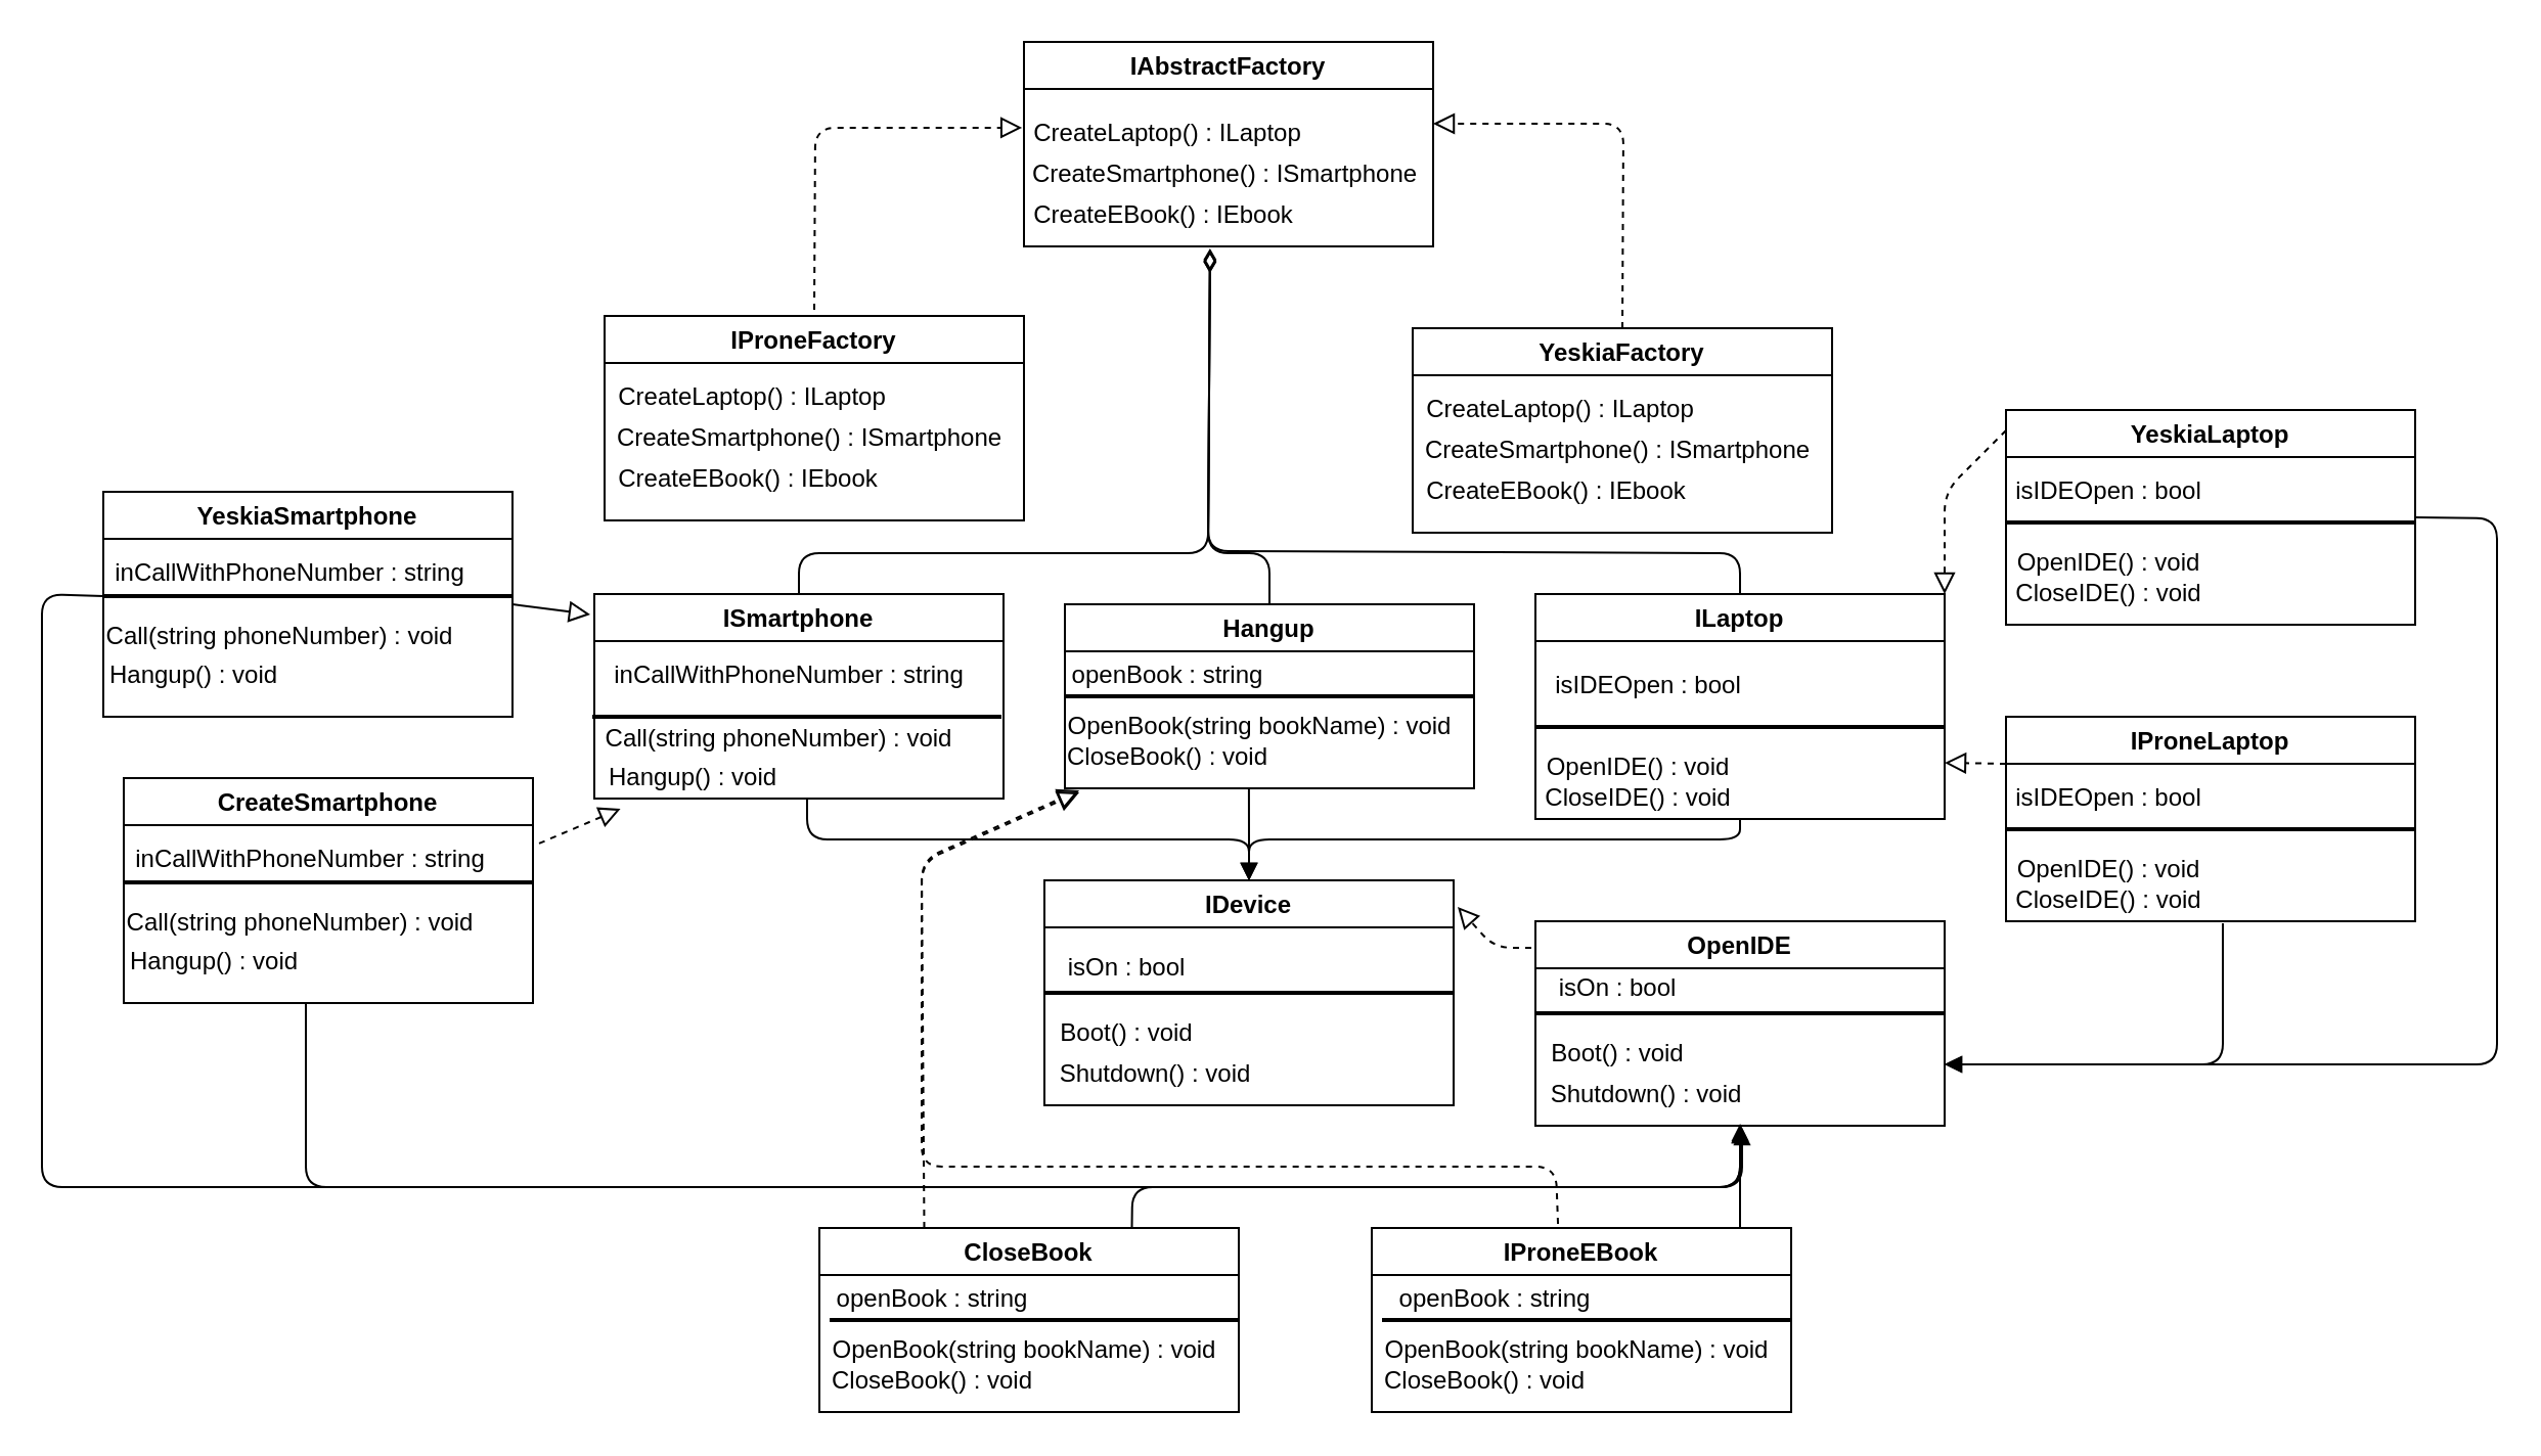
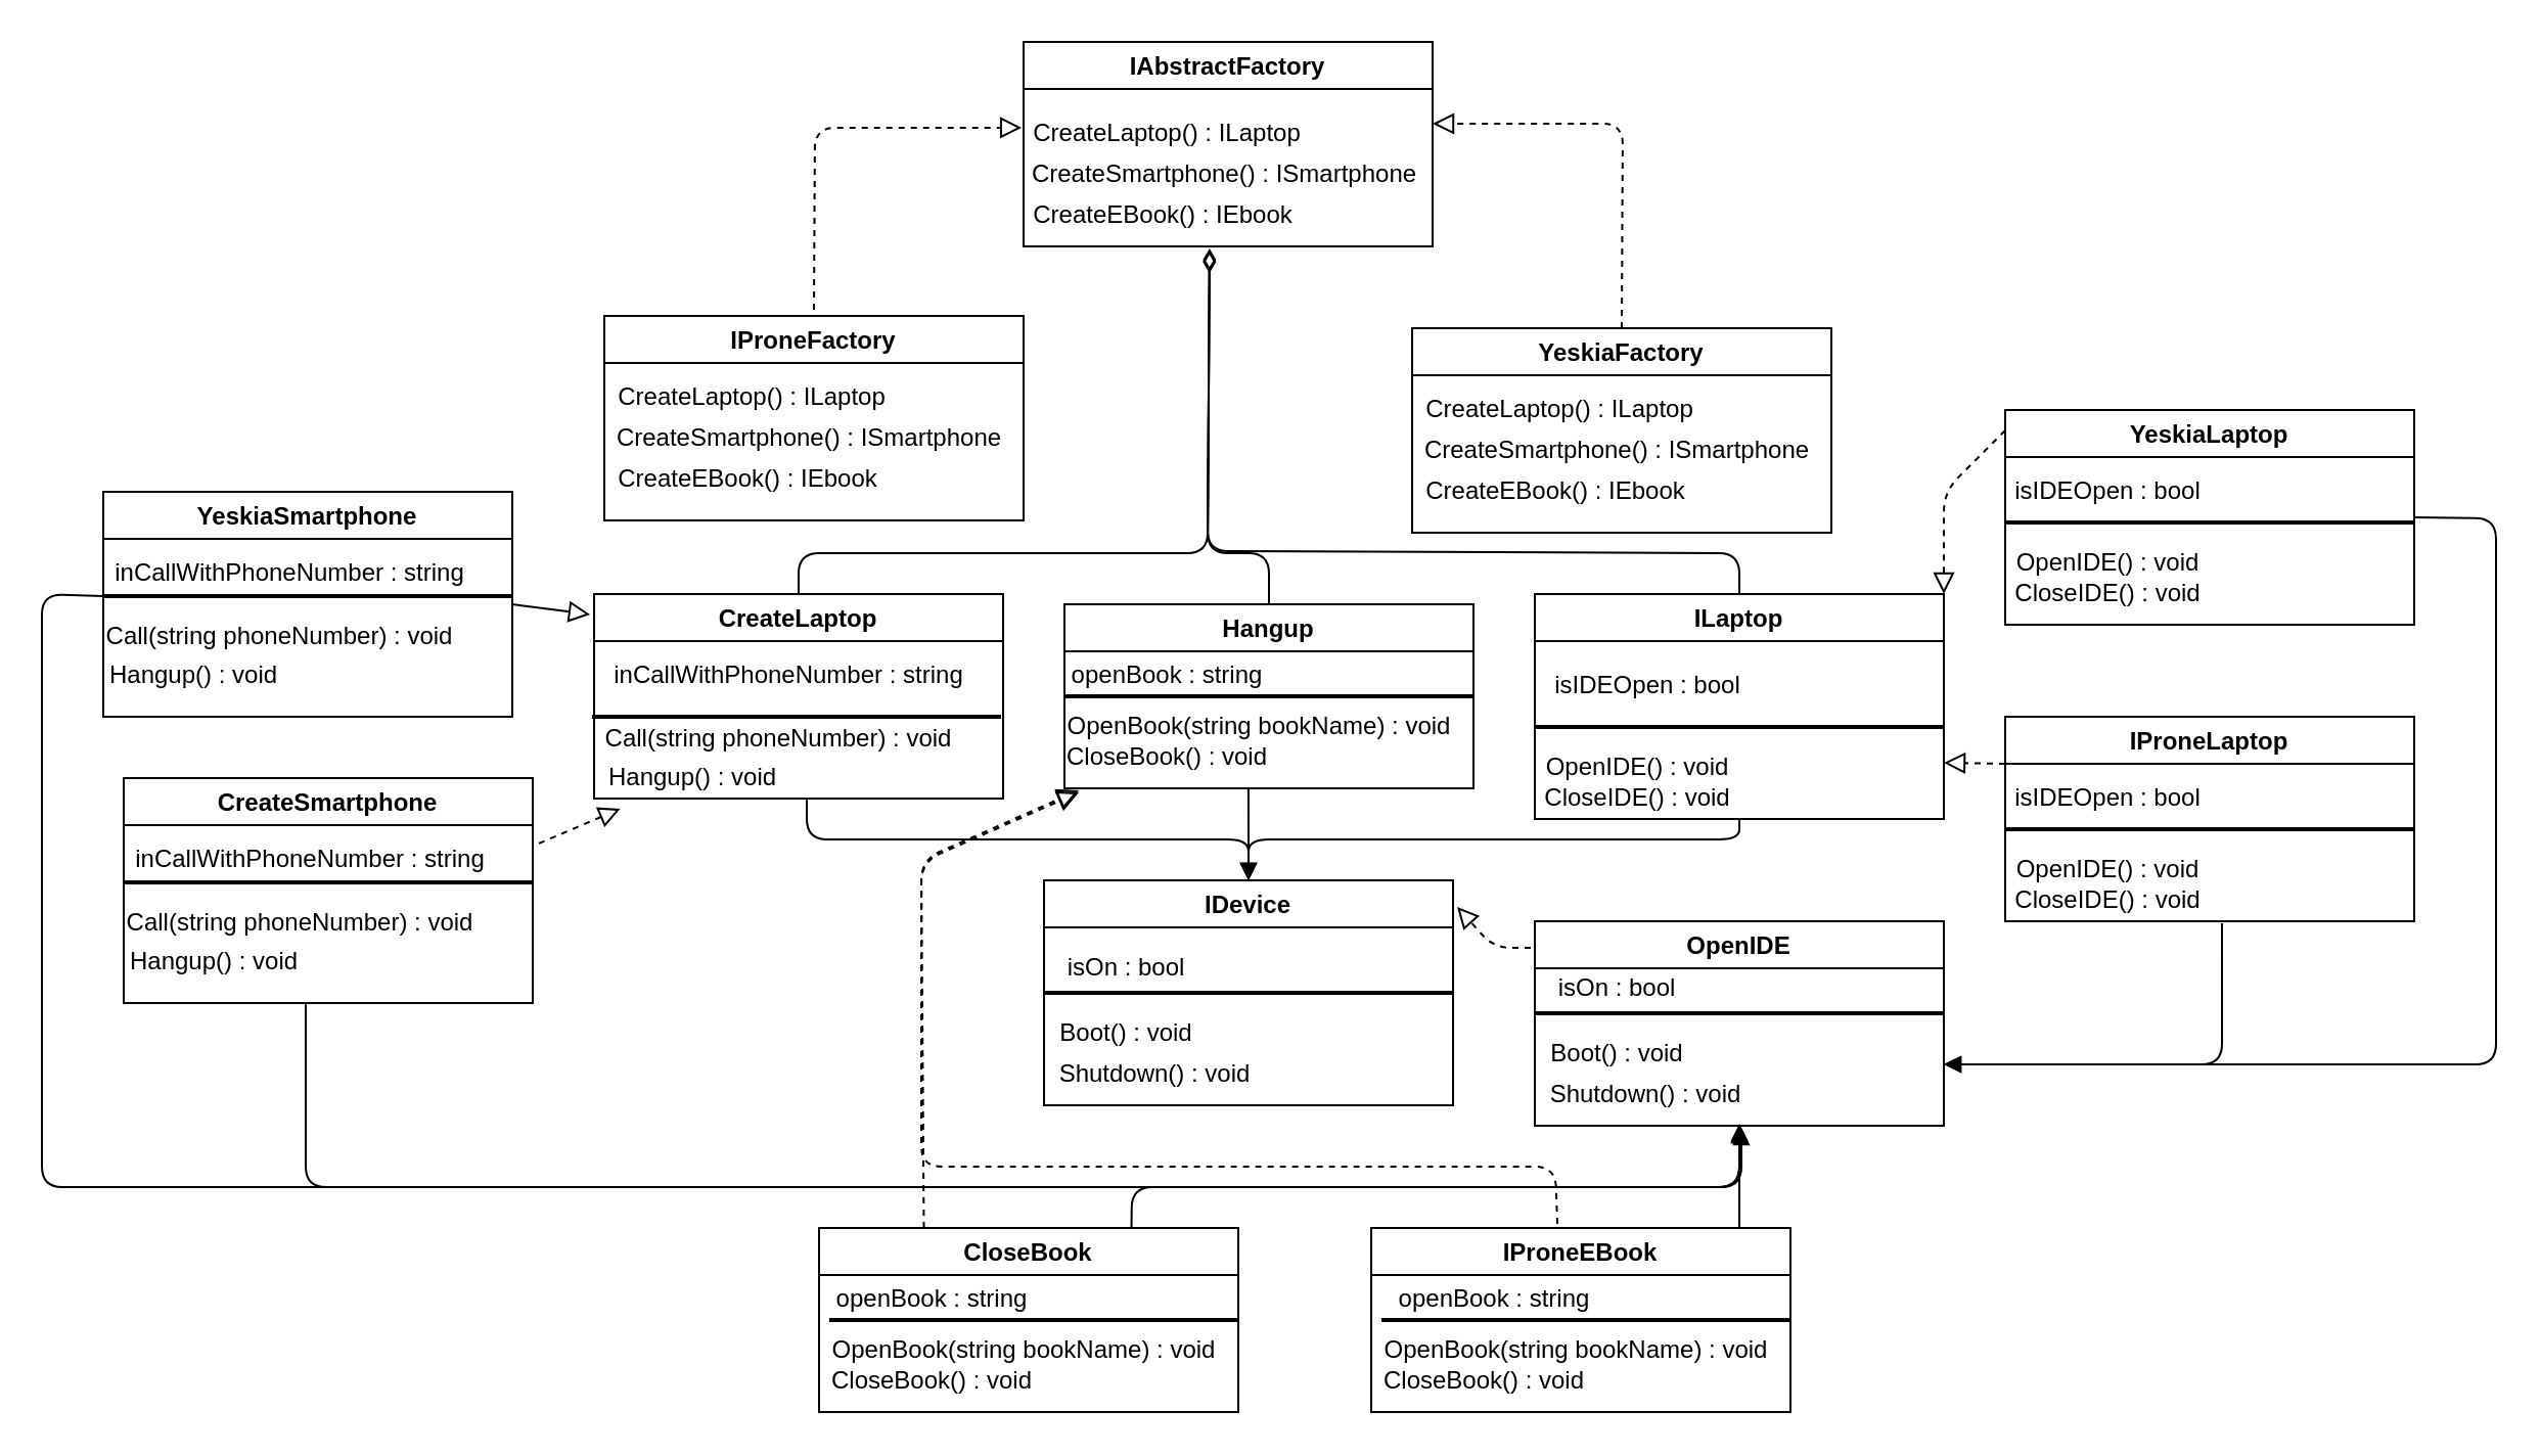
- <mxCell id="16" value="ISmartphone" style="swimlane;" vertex="1" parent="1"><mxGeometry x="290" y="290" width="200" height="100" as="geometry"><mxRectangle x="100" y="300" width="110" height="30" as="alternateBounds" /></mxGeometry></mxCell>
+ <mxCell id="16" value="CreateLaptop" style="swimlane;" vertex="1" parent="1"><mxGeometry x="290" y="290" width="200" height="100" as="geometry"><mxRectangle x="100" y="300" width="110" height="30" as="alternateBounds" /></mxGeometry></mxCell>
